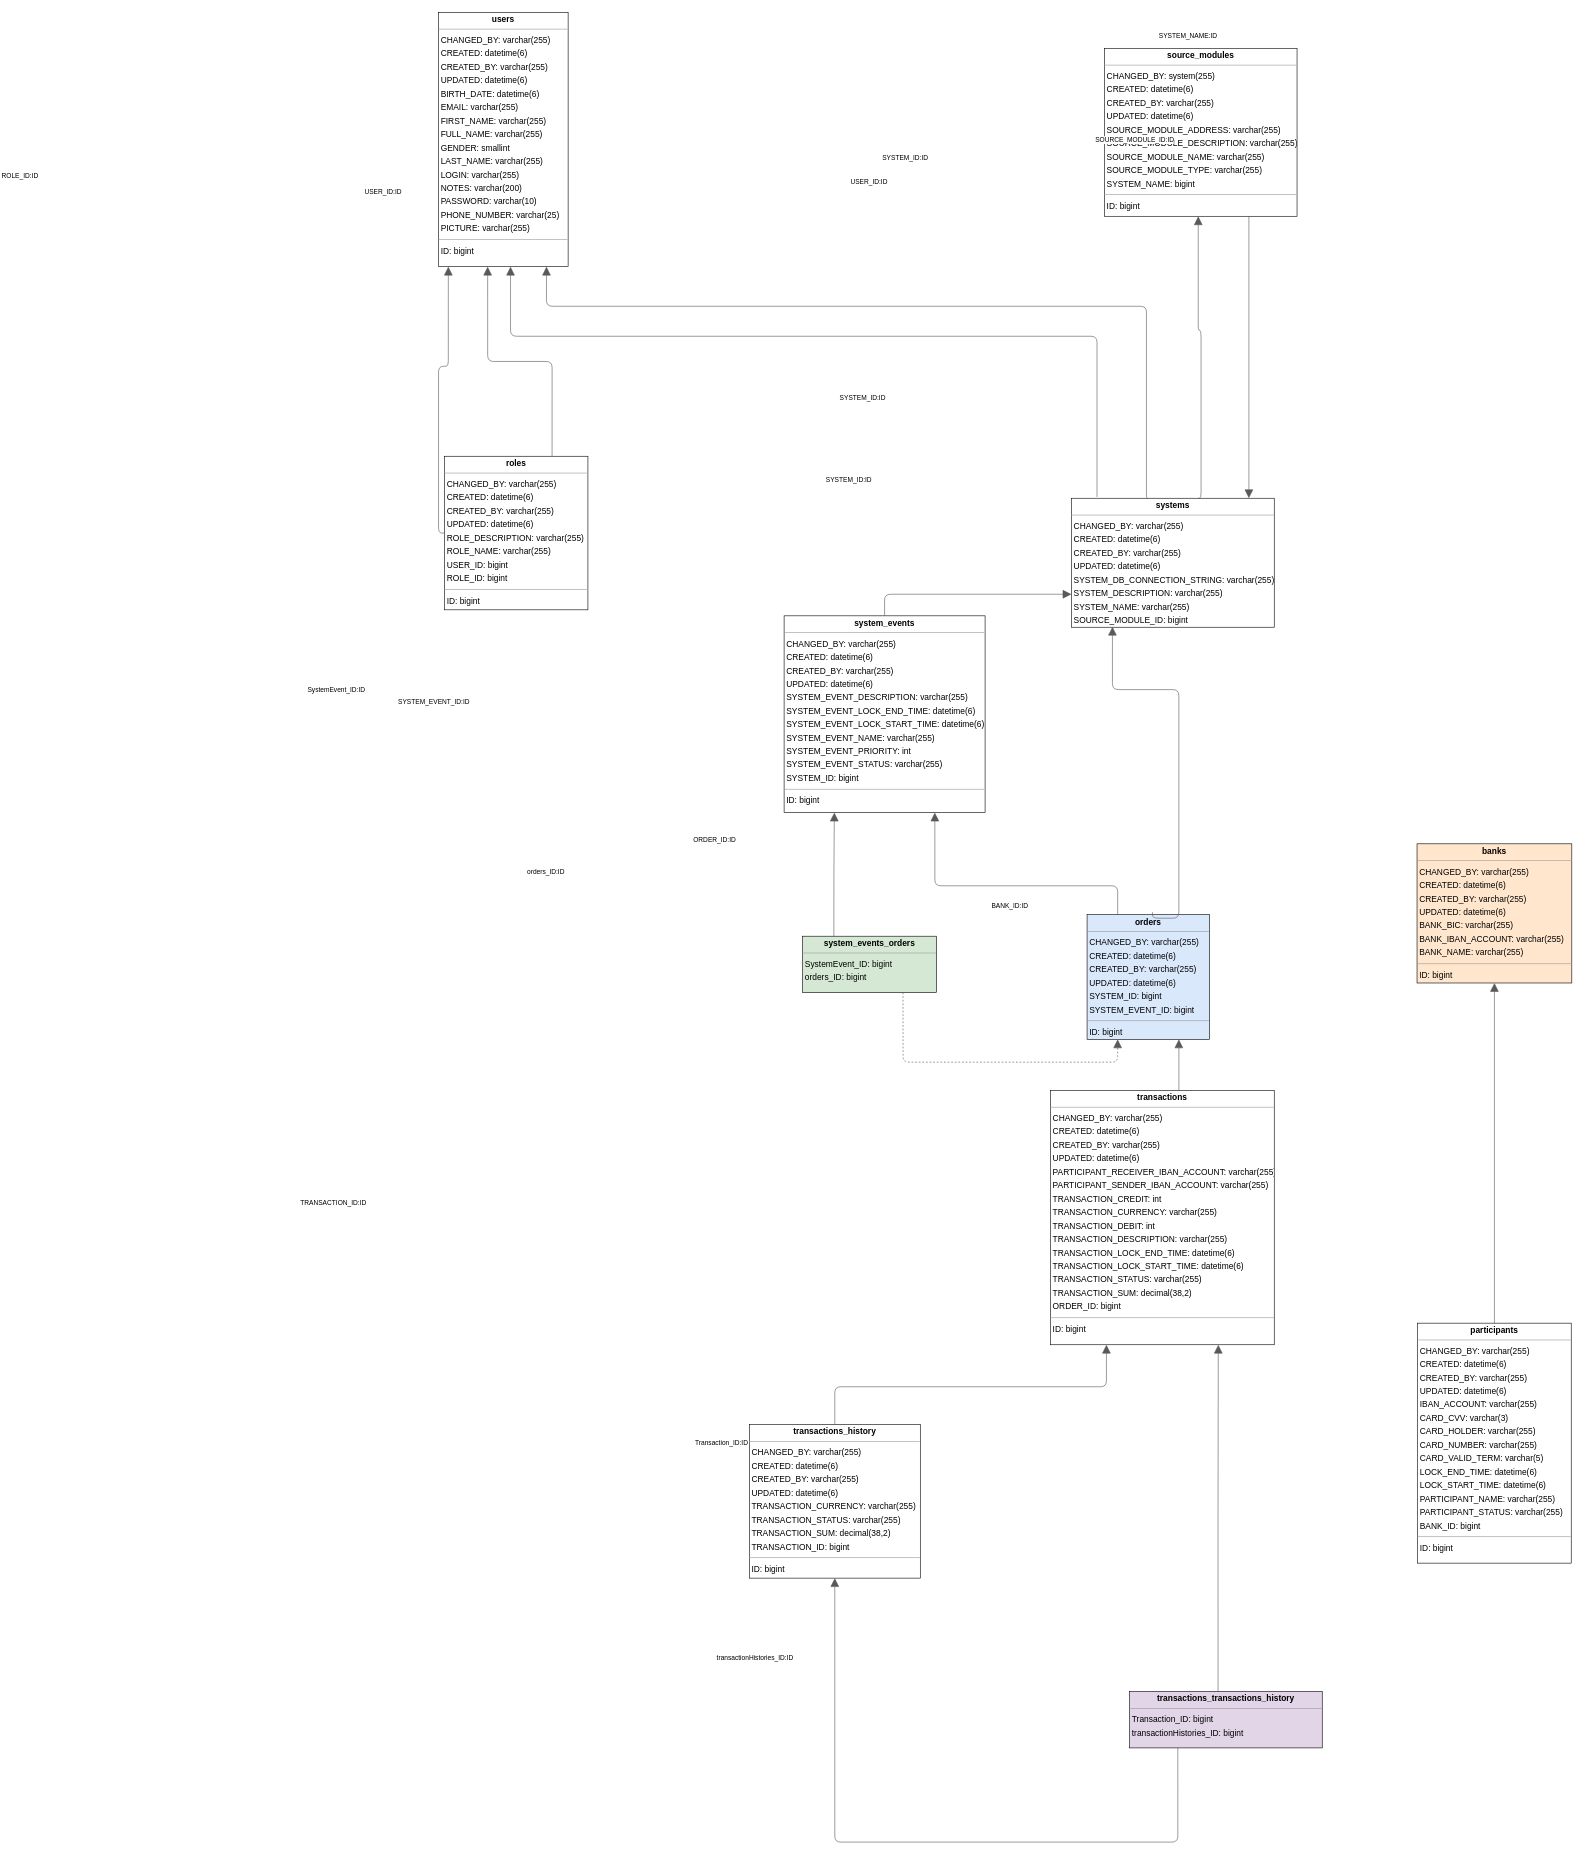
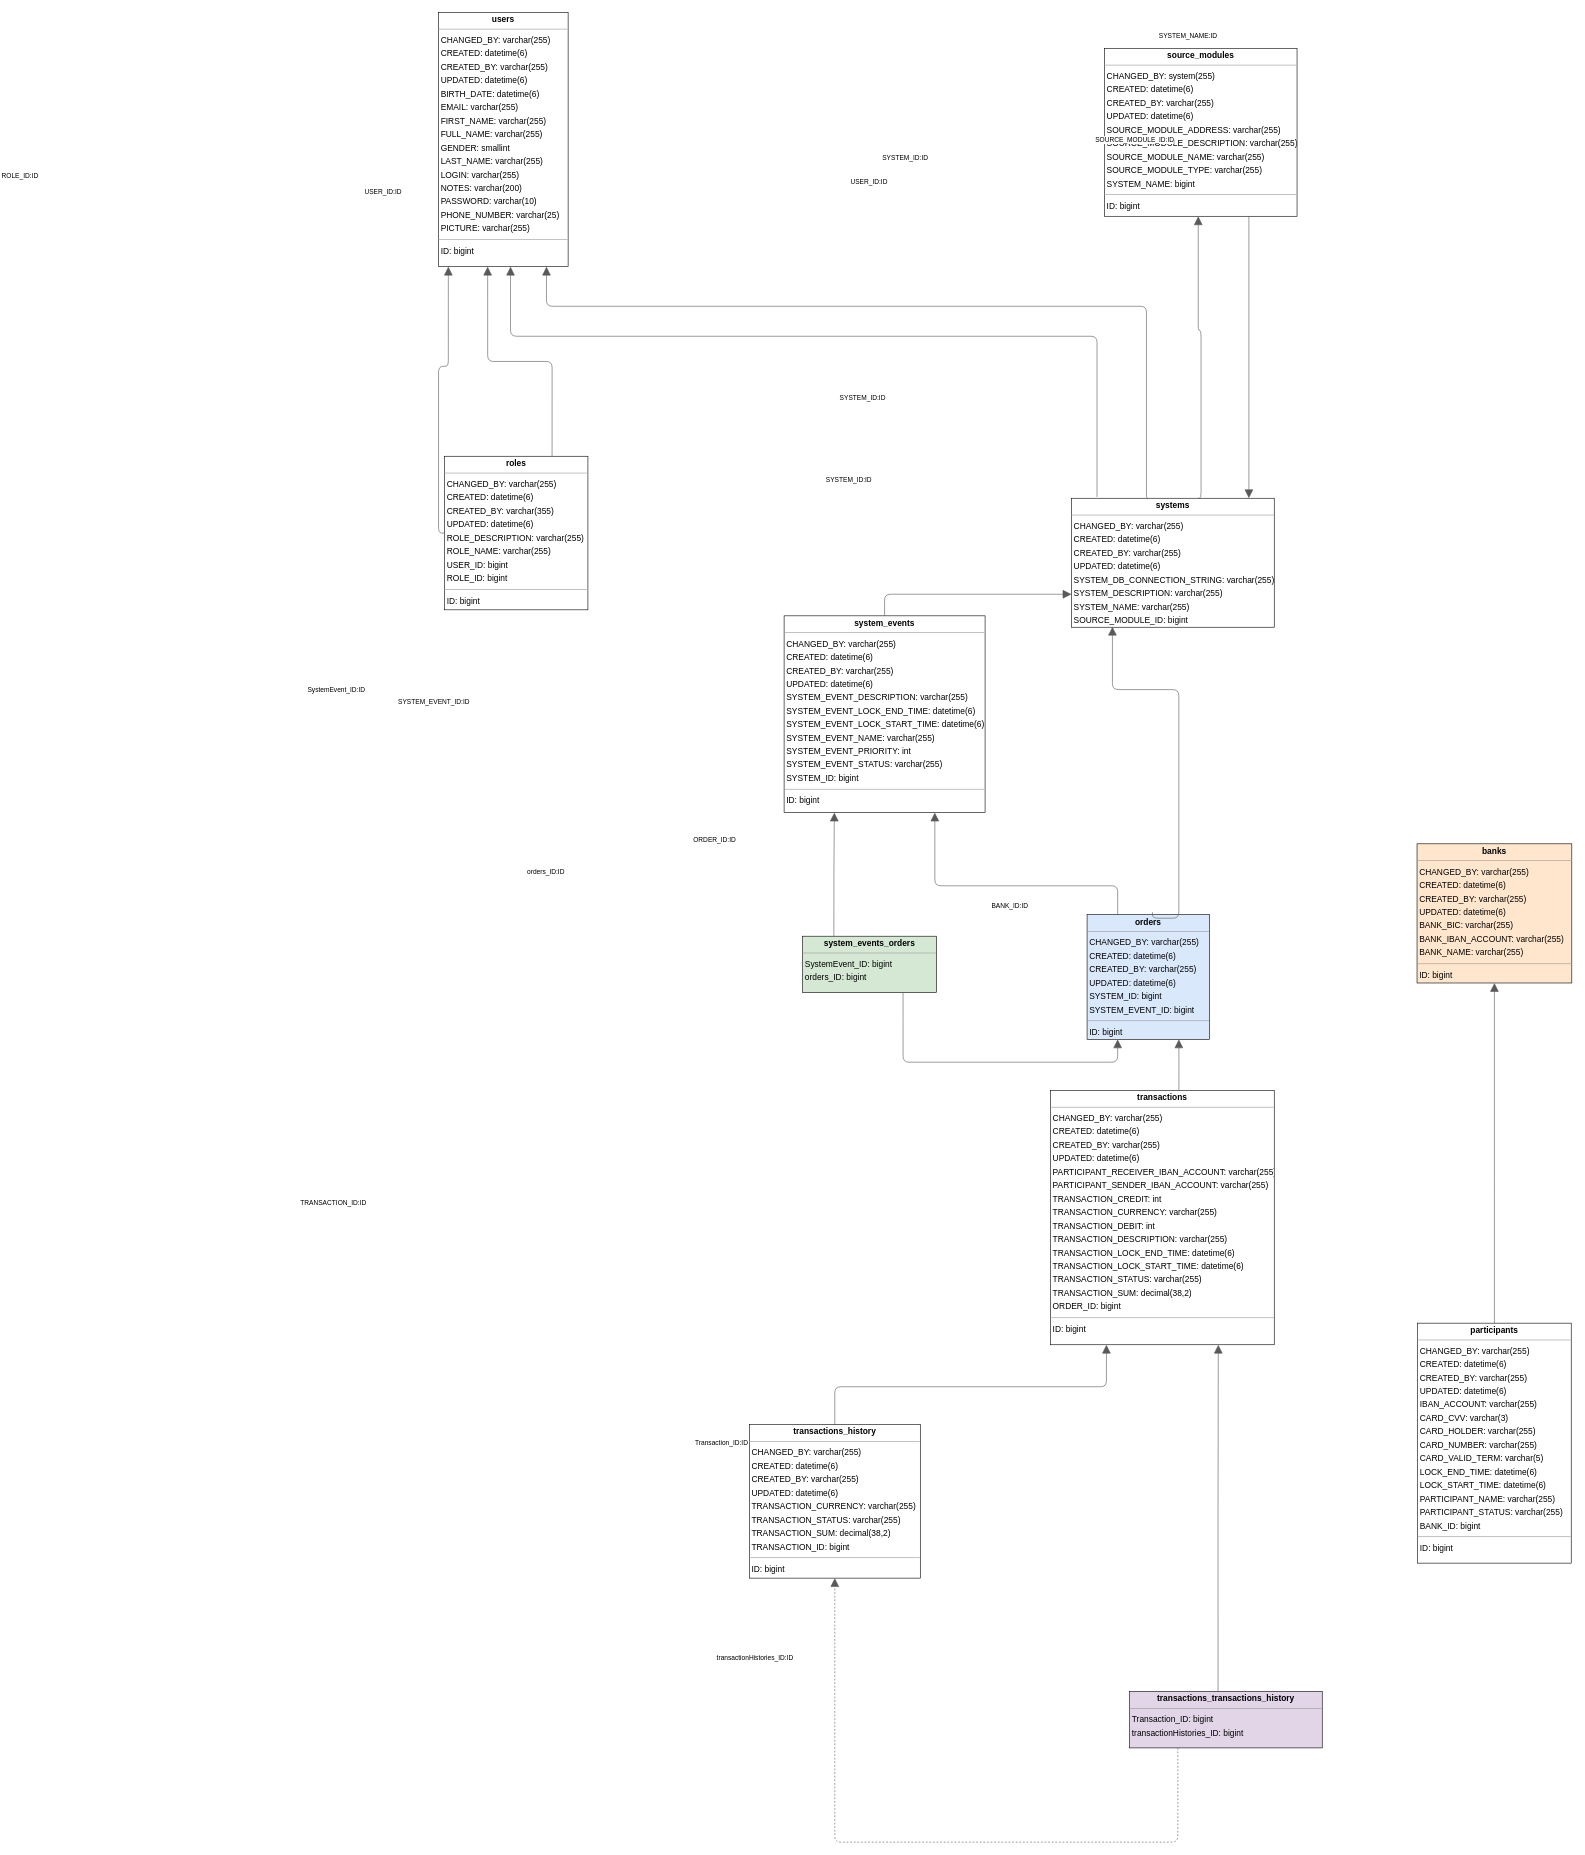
- <mxCell id="5" value="&lt;p style=&quot;margin:0px;margin-top:4px;text-align:center;&quot;&gt;&lt;b&gt;roles&lt;/b&gt;&lt;/p&gt;&lt;hr size=&quot;1&quot;/&gt;&lt;p style=&quot;margin:0 0 0 4px;line-height:1.6;&quot;&gt; CHANGED_BY: varchar(255)&lt;br/&gt; CREATED: datetime(6)&lt;br/&gt; CREATED_BY: varchar(255)&lt;br/&gt; UPDATED: datetime(6)&lt;br/&gt; ROLE_DESCRIPTION: varchar(255)&lt;br/&gt; ROLE_NAME: varchar(255)&lt;br/&gt; USER_ID: bigint&lt;br/&gt; ROLE_ID: bigint&lt;/p&gt;&lt;hr size=&quot;1&quot;/&gt;&lt;p style=&quot;margin:0 0 0 4px;line-height:1.6;&quot;&gt; ID: bigint&lt;/p&gt;" style="verticalAlign=top;align=left;overflow=fill;fontSize=14;fontFamily=Helvetica;html=1;rounded=0;shadow=0;comic=0;labelBackgroundColor=none;strokeWidth=1;" parent="1" vertex="1"><mxGeometry x="30" y="760" width="239" height="256" as="geometry" /></mxCell>
+ <mxCell id="5" value="&lt;p style=&quot;margin:0px;margin-top:4px;text-align:center;&quot;&gt;&lt;b&gt;roles&lt;/b&gt;&lt;/p&gt;&lt;hr size=&quot;1&quot;/&gt;&lt;p style=&quot;margin:0 0 0 4px;line-height:1.6;&quot;&gt; CHANGED_BY: varchar(255)&lt;br/&gt; CREATED: datetime(6)&lt;br/&gt; CREATED_BY: varchar(355)&lt;br/&gt; UPDATED: datetime(6)&lt;br/&gt; ROLE_DESCRIPTION: varchar(255)&lt;br/&gt; ROLE_NAME: varchar(255)&lt;br/&gt; USER_ID: bigint&lt;br/&gt; ROLE_ID: bigint&lt;/p&gt;&lt;hr size=&quot;1&quot;/&gt;&lt;p style=&quot;margin:0 0 0 4px;line-height:1.6;&quot;&gt; ID: bigint&lt;/p&gt;" style="verticalAlign=top;align=left;overflow=fill;fontSize=14;fontFamily=Helvetica;html=1;rounded=0;shadow=0;comic=0;labelBackgroundColor=none;strokeWidth=1;" parent="1" vertex="1"><mxGeometry x="30" y="760" width="239" height="256" as="geometry" /></mxCell>
- <mxCell id="28" value="" style="html=1;rounded=1;edgeStyle=orthogonalEdgeStyle;dashed=1;startArrow=none;endArrow=block;endSize=12;strokeColor=#595959;exitX=0.750;exitY=1.000;exitDx=0;exitDy=0;entryX=0.250;entryY=1.000;entryDx=0;entryDy=0;" parent="1" source="8" target="3" edge="1"><mxGeometry width="50" height="50" relative="1" as="geometry"><Array as="points"><mxPoint x="795" y="1770" /><mxPoint x="1152" y="1770" /></Array></mxGeometry></mxCell>
+ <mxCell id="28" value="" style="html=1;rounded=1;edgeStyle=orthogonalEdgeStyle;dashed=0;startArrow=none;endArrow=block;endSize=12;strokeColor=#595959;exitX=0.750;exitY=1.000;exitDx=0;exitDy=0;entryX=0.250;entryY=1.000;entryDx=0;entryDy=0;" parent="1" source="8" target="3" edge="1"><mxGeometry width="50" height="50" relative="1" as="geometry"><Array as="points"><mxPoint x="795" y="1770" /><mxPoint x="1152" y="1770" /></Array></mxGeometry></mxCell>
- <mxCell id="44" value="" style="html=1;rounded=1;edgeStyle=orthogonalEdgeStyle;dashed=0;startArrow=none;endArrow=block;endSize=12;strokeColor=#595959;exitX=0.250;exitY=1.000;exitDx=0;exitDy=0;entryX=0.500;entryY=1.000;entryDx=0;entryDy=0;" parent="1" source="12" target="11" edge="1"><mxGeometry width="50" height="50" relative="1" as="geometry"><Array as="points"><mxPoint x="1252" y="3070" /><mxPoint x="680" y="3070" /></Array></mxGeometry></mxCell>
+ <mxCell id="44" value="" style="html=1;rounded=1;edgeStyle=orthogonalEdgeStyle;dashed=1;startArrow=none;endArrow=block;endSize=12;strokeColor=#595959;exitX=0.250;exitY=1.000;exitDx=0;exitDy=0;entryX=0.500;entryY=1.000;entryDx=0;entryDy=0;" parent="1" source="12" target="11" edge="1"><mxGeometry width="50" height="50" relative="1" as="geometry"><Array as="points"><mxPoint x="1252" y="3070" /><mxPoint x="680" y="3070" /></Array></mxGeometry></mxCell>
